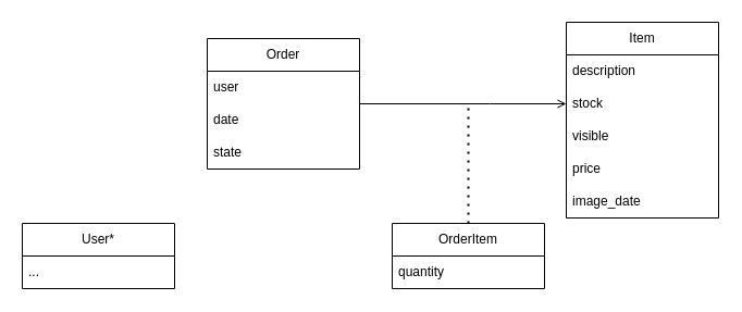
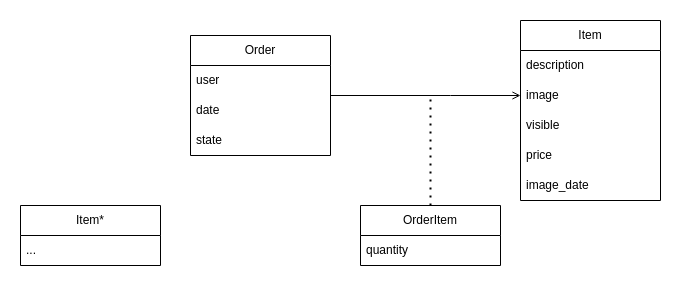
- <mxCell id="11" value="stock" style="text;strokeColor=none;fillColor=none;align=left;verticalAlign=middle;spacingLeft=4;spacingRight=4;overflow=hidden;points=[[0,0.5],[1,0.5]];portConstraint=eastwest;rotatable=0;whiteSpace=wrap;html=1;" vertex="1" parent="9"><mxGeometry y="60" width="140" height="30" as="geometry" /></mxCell>
+ <mxCell id="11" value="image" style="text;strokeColor=none;fillColor=none;align=left;verticalAlign=middle;spacingLeft=4;spacingRight=4;overflow=hidden;points=[[0,0.5],[1,0.5]];portConstraint=eastwest;rotatable=0;whiteSpace=wrap;html=1;" vertex="1" parent="9"><mxGeometry y="60" width="140" height="30" as="geometry" /></mxCell>
- <mxCell id="2" value="User*" style="swimlane;fontStyle=0;childLayout=stackLayout;horizontal=1;startSize=30;horizontalStack=0;resizeParent=1;resizeParentMax=0;resizeLast=0;collapsible=1;marginBottom=0;whiteSpace=wrap;html=1;" vertex="1" parent="1"><mxGeometry x="20" y="205" width="140" height="60" as="geometry" /></mxCell>
+ <mxCell id="2" value="Item*" style="swimlane;fontStyle=0;childLayout=stackLayout;horizontal=1;startSize=30;horizontalStack=0;resizeParent=1;resizeParentMax=0;resizeLast=0;collapsible=1;marginBottom=0;whiteSpace=wrap;html=1;" vertex="1" parent="1"><mxGeometry x="20" y="205" width="140" height="60" as="geometry" /></mxCell>
